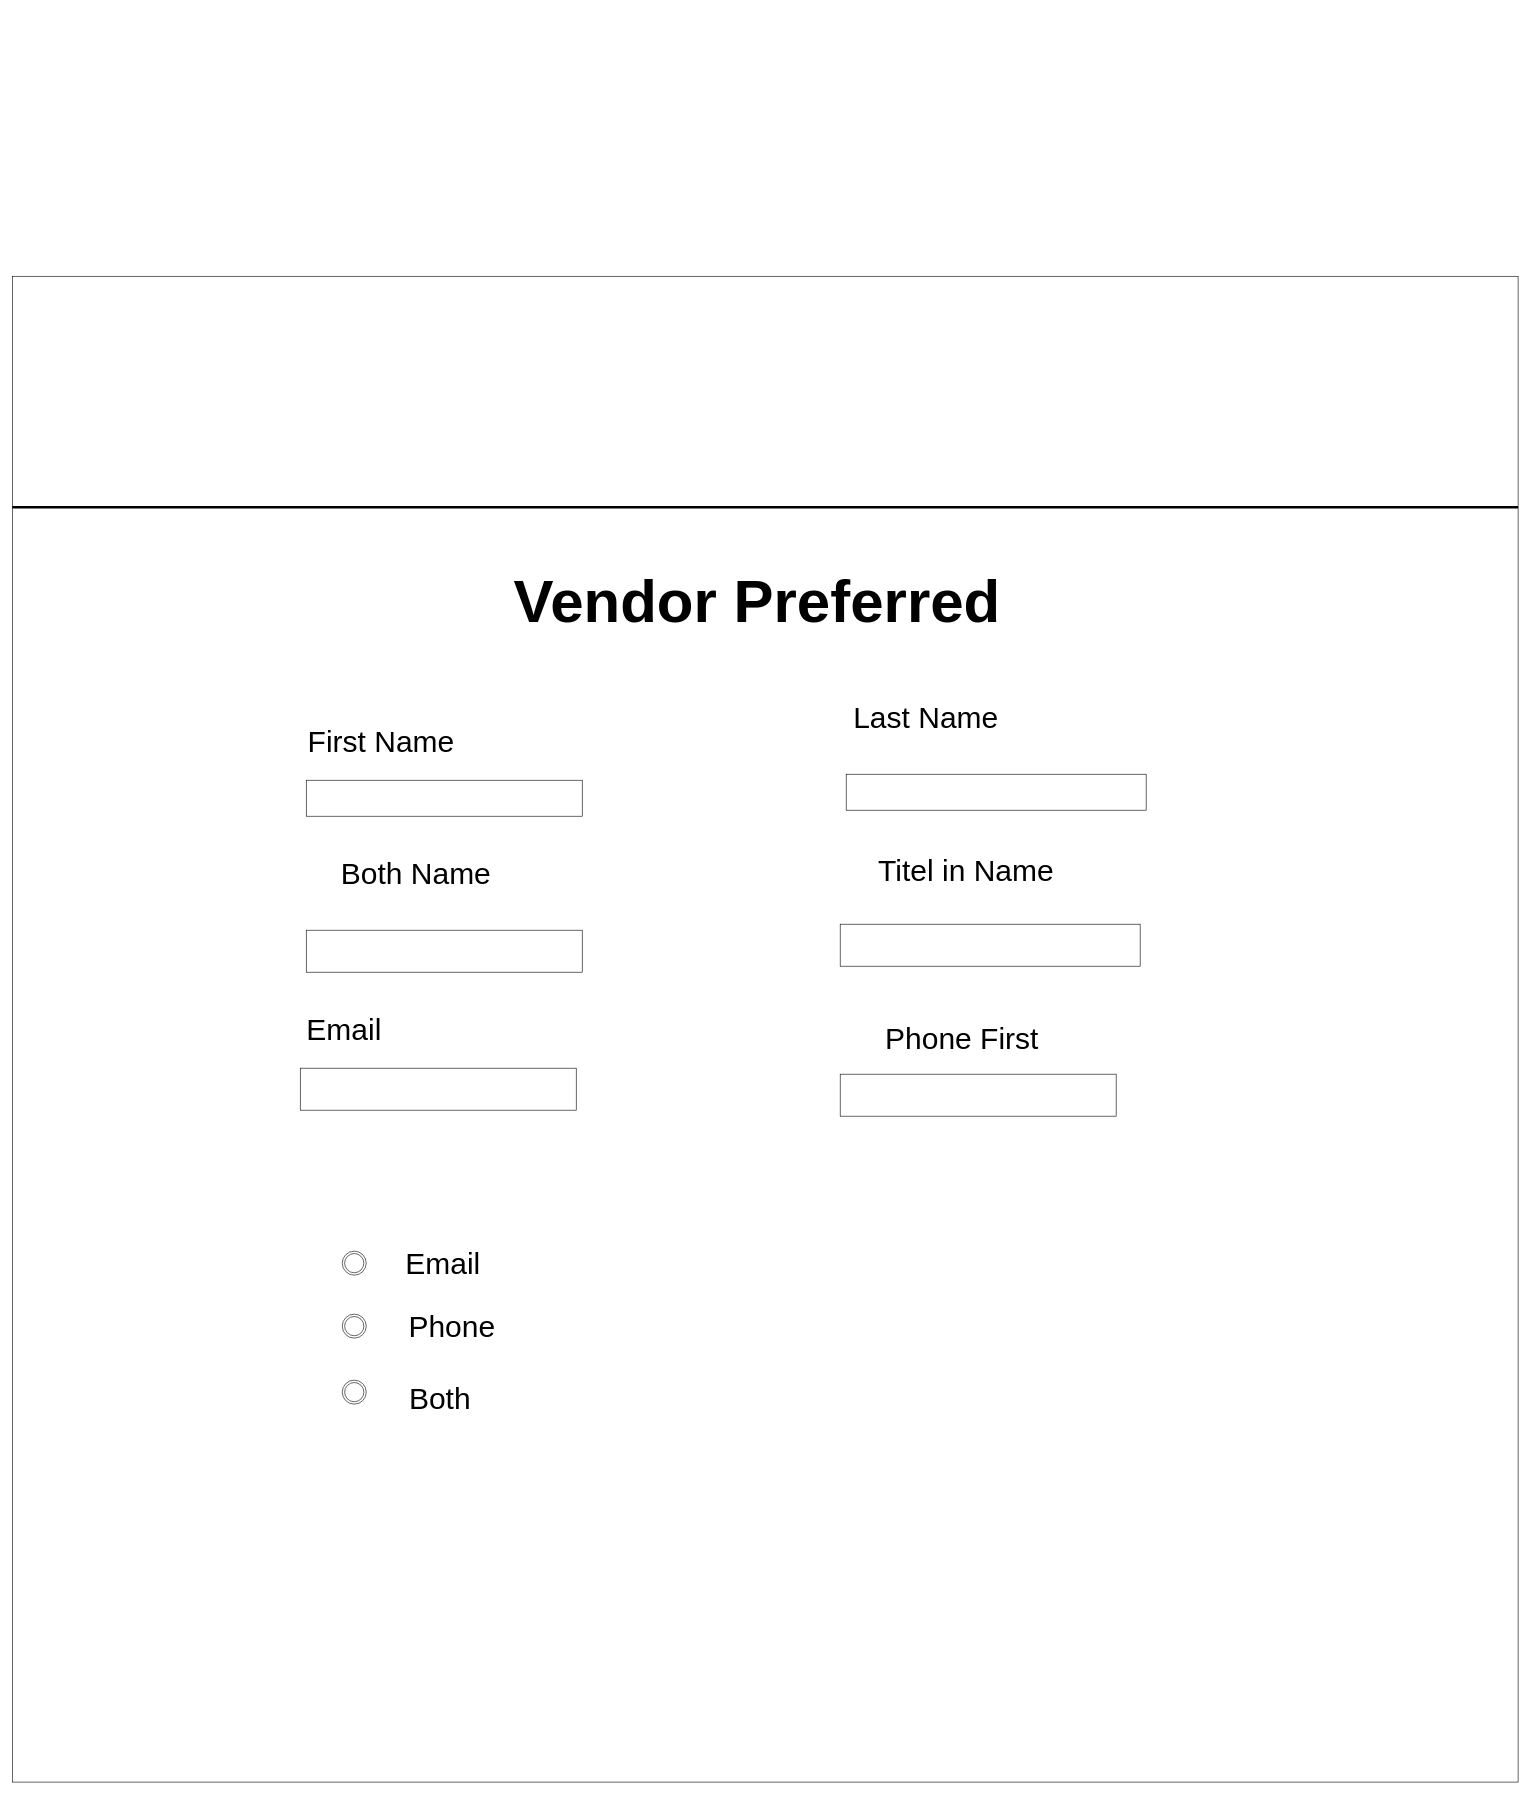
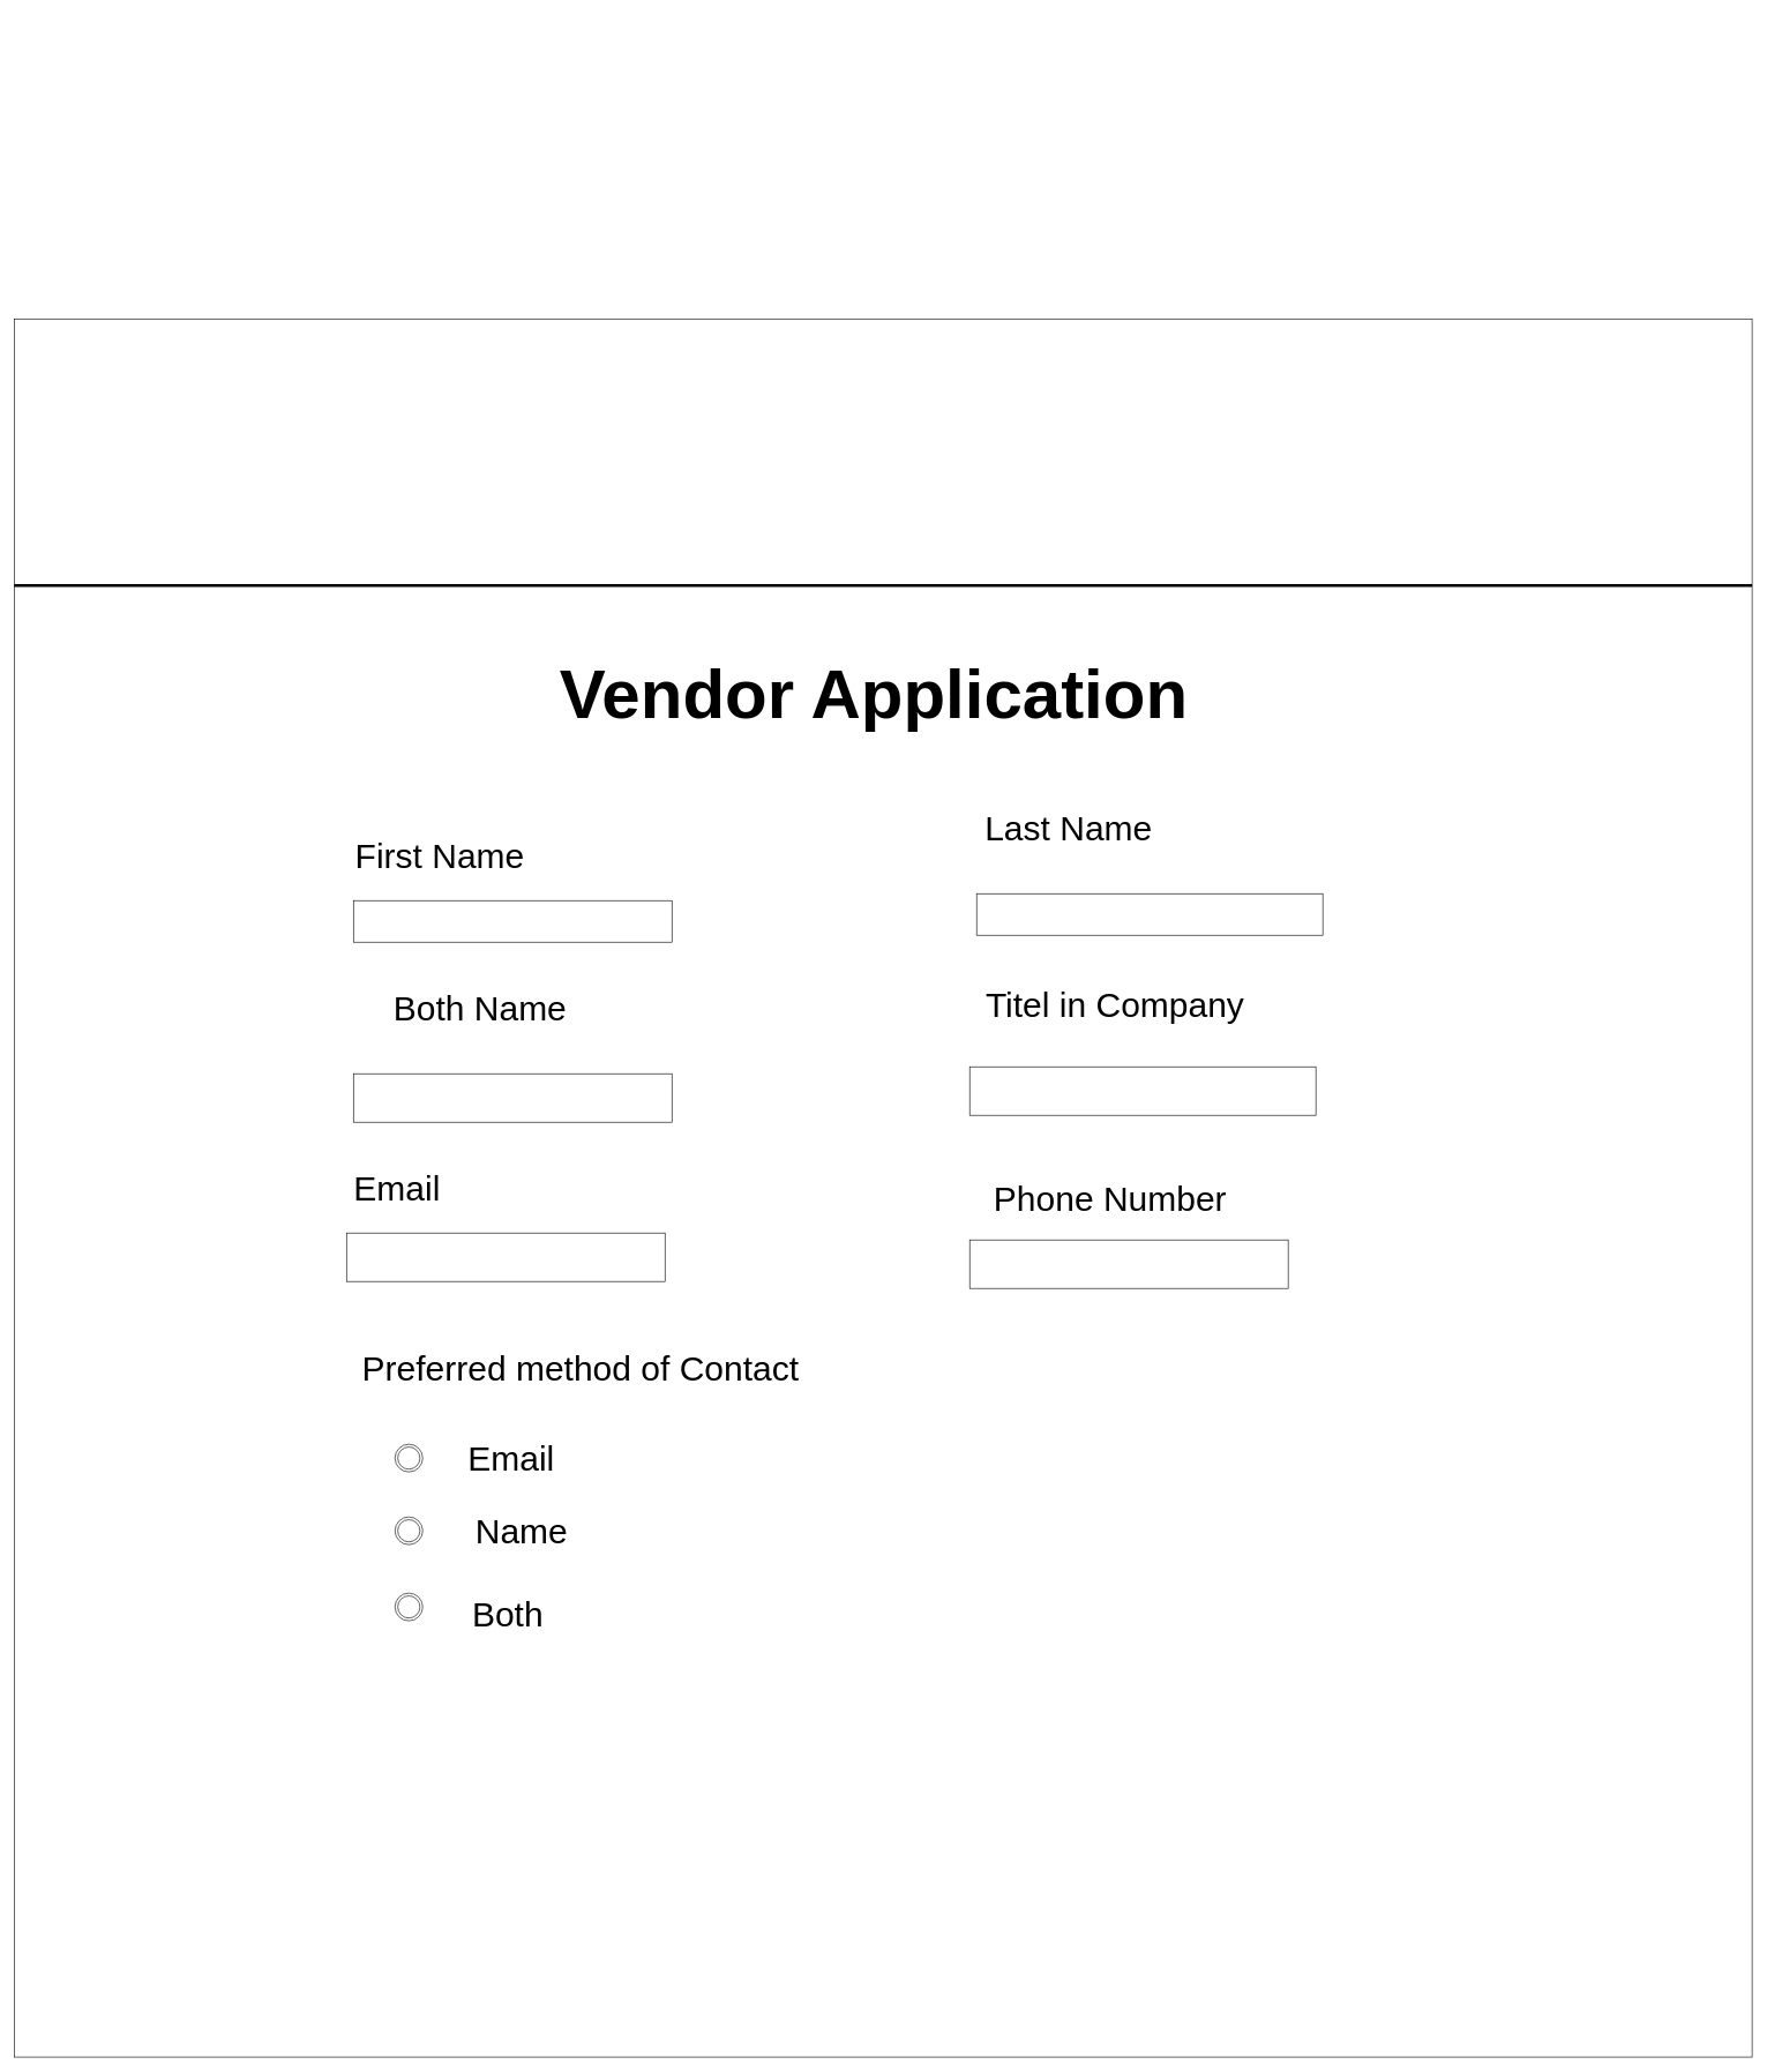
- <mxCell id="5" value="&lt;span style=&quot;font-size: 100px&quot;&gt;Vendor Preferred&amp;nbsp;&lt;/span&gt;" style="text;strokeColor=none;fillColor=none;html=1;fontSize=24;fontStyle=1;verticalAlign=middle;align=center;" vertex="1" parent="1"><mxGeometry x="785" y="910" width="980" height="180" as="geometry" /></mxCell>
+ <mxCell id="5" value="&lt;span style=&quot;font-size: 100px&quot;&gt;Vendor Application&amp;nbsp;&lt;/span&gt;" style="text;strokeColor=none;fillColor=none;html=1;fontSize=24;fontStyle=1;verticalAlign=middle;align=center;" vertex="1" parent="1"><mxGeometry x="785" y="910" width="980" height="180" as="geometry" /></mxCell>
- <mxCell id="12" value="&lt;span style=&quot;font-size: 50px&quot;&gt;Titel in Name&lt;/span&gt;" style="text;html=1;strokeColor=none;fillColor=none;align=center;verticalAlign=middle;whiteSpace=wrap;rounded=0;" vertex="1" parent="1"><mxGeometry x="1400" y="1400" width="420" height="100" as="geometry" /></mxCell>
+ <mxCell id="12" value="&lt;span style=&quot;font-size: 50px&quot;&gt;Titel in Company&lt;/span&gt;" style="text;html=1;strokeColor=none;fillColor=none;align=center;verticalAlign=middle;whiteSpace=wrap;rounded=0;" vertex="1" parent="1"><mxGeometry x="1400" y="1400" width="420" height="100" as="geometry" /></mxCell>
- <mxCell id="16" value="&lt;span style=&quot;font-size: 50px&quot;&gt;Phone First&amp;nbsp;&lt;/span&gt;" style="text;html=1;strokeColor=none;fillColor=none;align=center;verticalAlign=middle;whiteSpace=wrap;rounded=0;" vertex="1" parent="1"><mxGeometry x="1400" y="1680" width="420" height="100" as="geometry" /></mxCell>
+ <mxCell id="16" value="&lt;span style=&quot;font-size: 50px&quot;&gt;Phone Number&amp;nbsp;&lt;/span&gt;" style="text;html=1;strokeColor=none;fillColor=none;align=center;verticalAlign=middle;whiteSpace=wrap;rounded=0;" vertex="1" parent="1"><mxGeometry x="1400" y="1680" width="420" height="100" as="geometry" /></mxCell>
+ <mxCell id="19" value="&lt;span style=&quot;font-size: 50px&quot;&gt;Preferred method of Contact&amp;nbsp;&lt;/span&gt;" style="text;html=1;strokeColor=none;fillColor=none;align=center;verticalAlign=middle;whiteSpace=wrap;rounded=0;" vertex="1" parent="1"><mxGeometry x="500" y="1920" width="690" height="110" as="geometry" /></mxCell>
- <mxCell id="21" value="&lt;span style=&quot;font-size: 50px&quot;&gt;Phone&amp;nbsp;&lt;/span&gt;" style="text;html=1;strokeColor=none;fillColor=none;align=center;verticalAlign=middle;whiteSpace=wrap;rounded=0;" vertex="1" parent="1"><mxGeometry x="660" width="200" height="100" as="geometry" y="2160" /></mxCell>
+ <mxCell id="21" value="&lt;span style=&quot;font-size: 50px&quot;&gt;Name&amp;nbsp;&lt;/span&gt;" style="text;html=1;strokeColor=none;fillColor=none;align=center;verticalAlign=middle;whiteSpace=wrap;rounded=0;" vertex="1" parent="1"><mxGeometry x="660" width="200" height="100" as="geometry" y="2160" /></mxCell>
